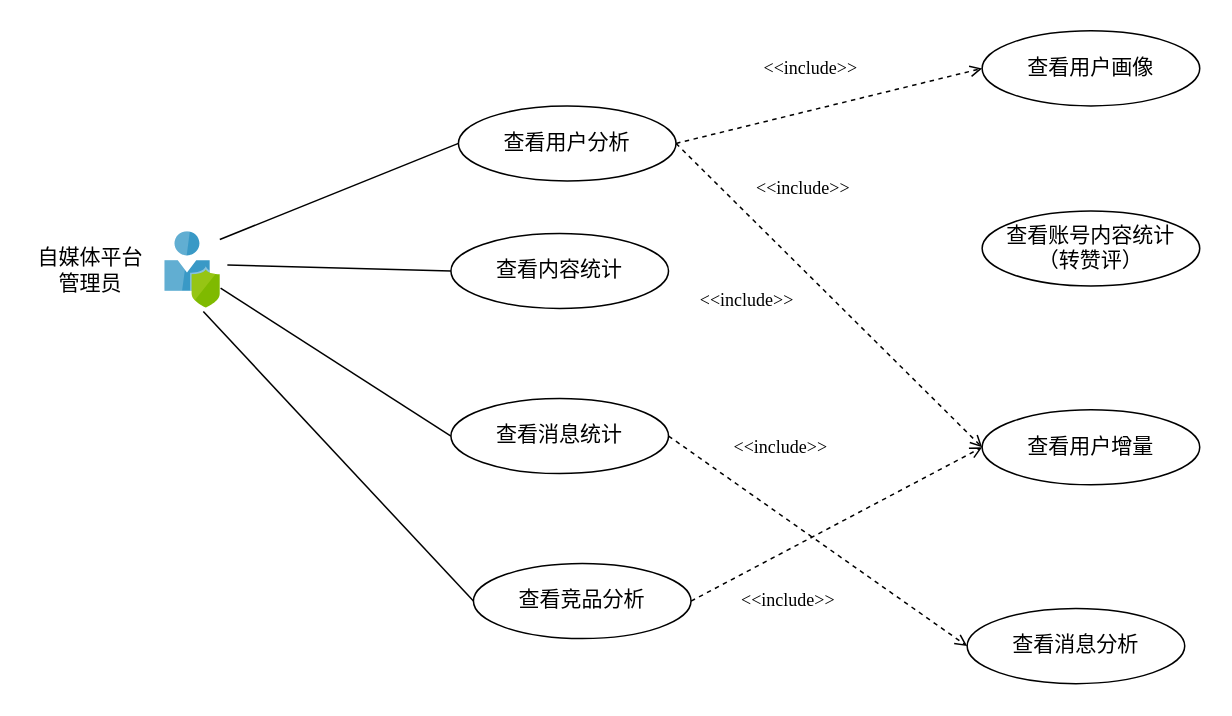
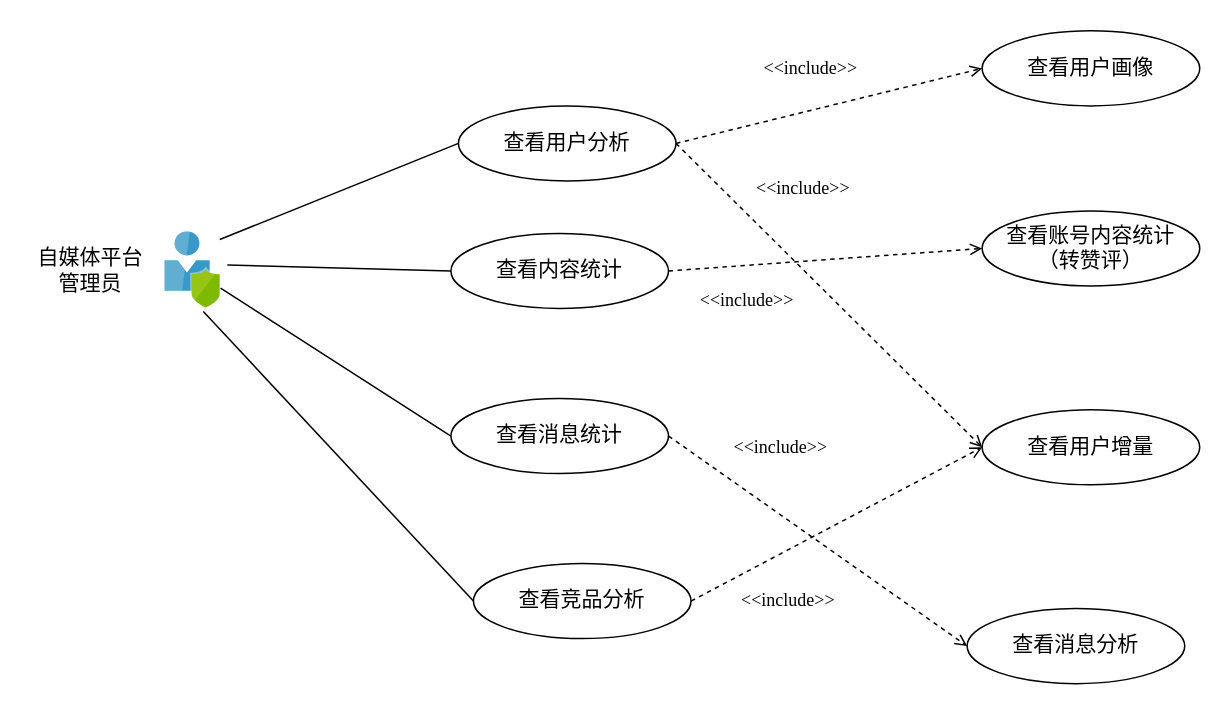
+ <mxCell id="18" value="" style="endArrow=open;html=1;exitX=1;exitY=0.5;exitDx=0;exitDy=0;entryX=0;entryY=0.5;entryDx=0;entryDy=0;fontFamily=SF Mono;endFill=0;dashed=1;" parent="1" source="8" target="15" edge="1"><mxGeometry width="50" height="50" relative="1" as="geometry"><mxPoint x="550" y="305" as="sourcePoint" /><mxPoint x="600" y="255" as="targetPoint" /></mxGeometry></mxCell>
